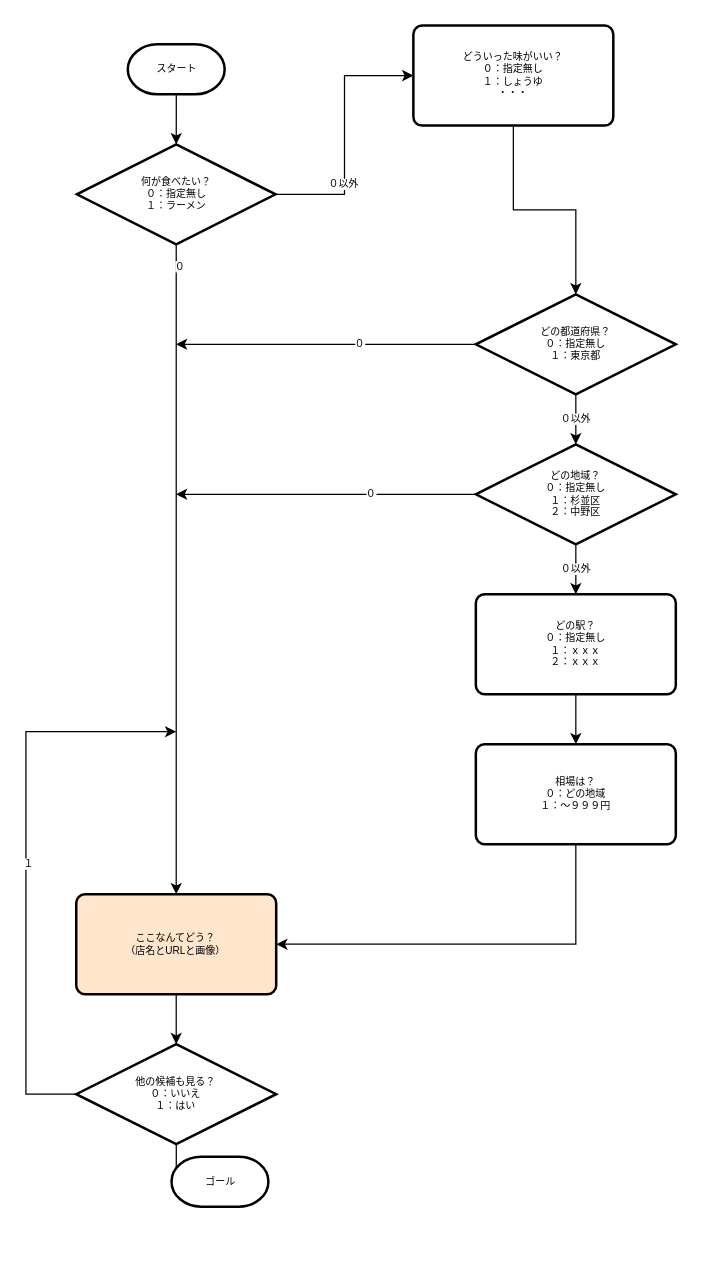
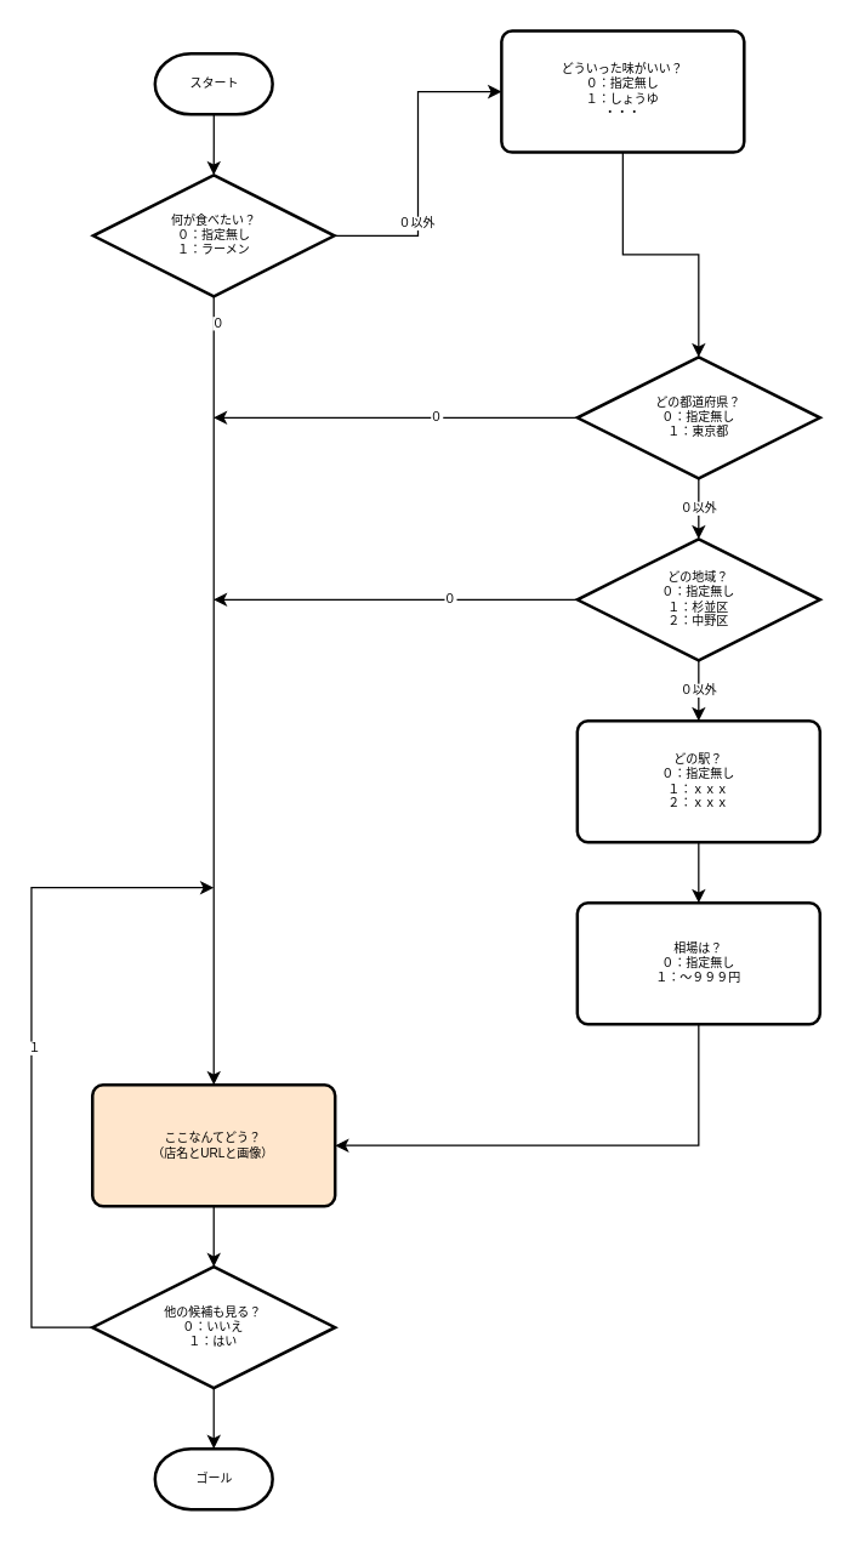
- <mxCell id="20" value="相場は？&lt;br style=&quot;font-size: 8px;&quot;&gt;０：どの地域&lt;br style=&quot;font-size: 8px;&quot;&gt;１：～９９９円" style="rounded=1;whiteSpace=wrap;html=1;absoluteArcSize=1;arcSize=14;strokeWidth=2;fontSize=8;" vertex="1" parent="1"><mxGeometry x="380" y="595" width="160" height="80" as="geometry" /></mxCell>
+ <mxCell id="20" value="相場は？&lt;br style=&quot;font-size: 8px;&quot;&gt;０：指定無し&lt;br style=&quot;font-size: 8px;&quot;&gt;１：～９９９円" style="rounded=1;whiteSpace=wrap;html=1;absoluteArcSize=1;arcSize=14;strokeWidth=2;fontSize=8;" vertex="1" parent="1"><mxGeometry x="380" y="595" width="160" height="80" as="geometry" /></mxCell>
- <mxCell id="29" value="ゴール" style="strokeWidth=2;html=1;shape=mxgraph.flowchart.terminator;whiteSpace=wrap;fontSize=8;" vertex="1" parent="1"><mxGeometry x="136.5" y="925" width="77.5" height="40" as="geometry" /></mxCell>
+ <mxCell id="29" value="ゴール" style="strokeWidth=2;html=1;shape=mxgraph.flowchart.terminator;whiteSpace=wrap;fontSize=8;" vertex="1" parent="1"><mxGeometry x="101.5" y="955" width="77.5" height="40" as="geometry" /></mxCell>
